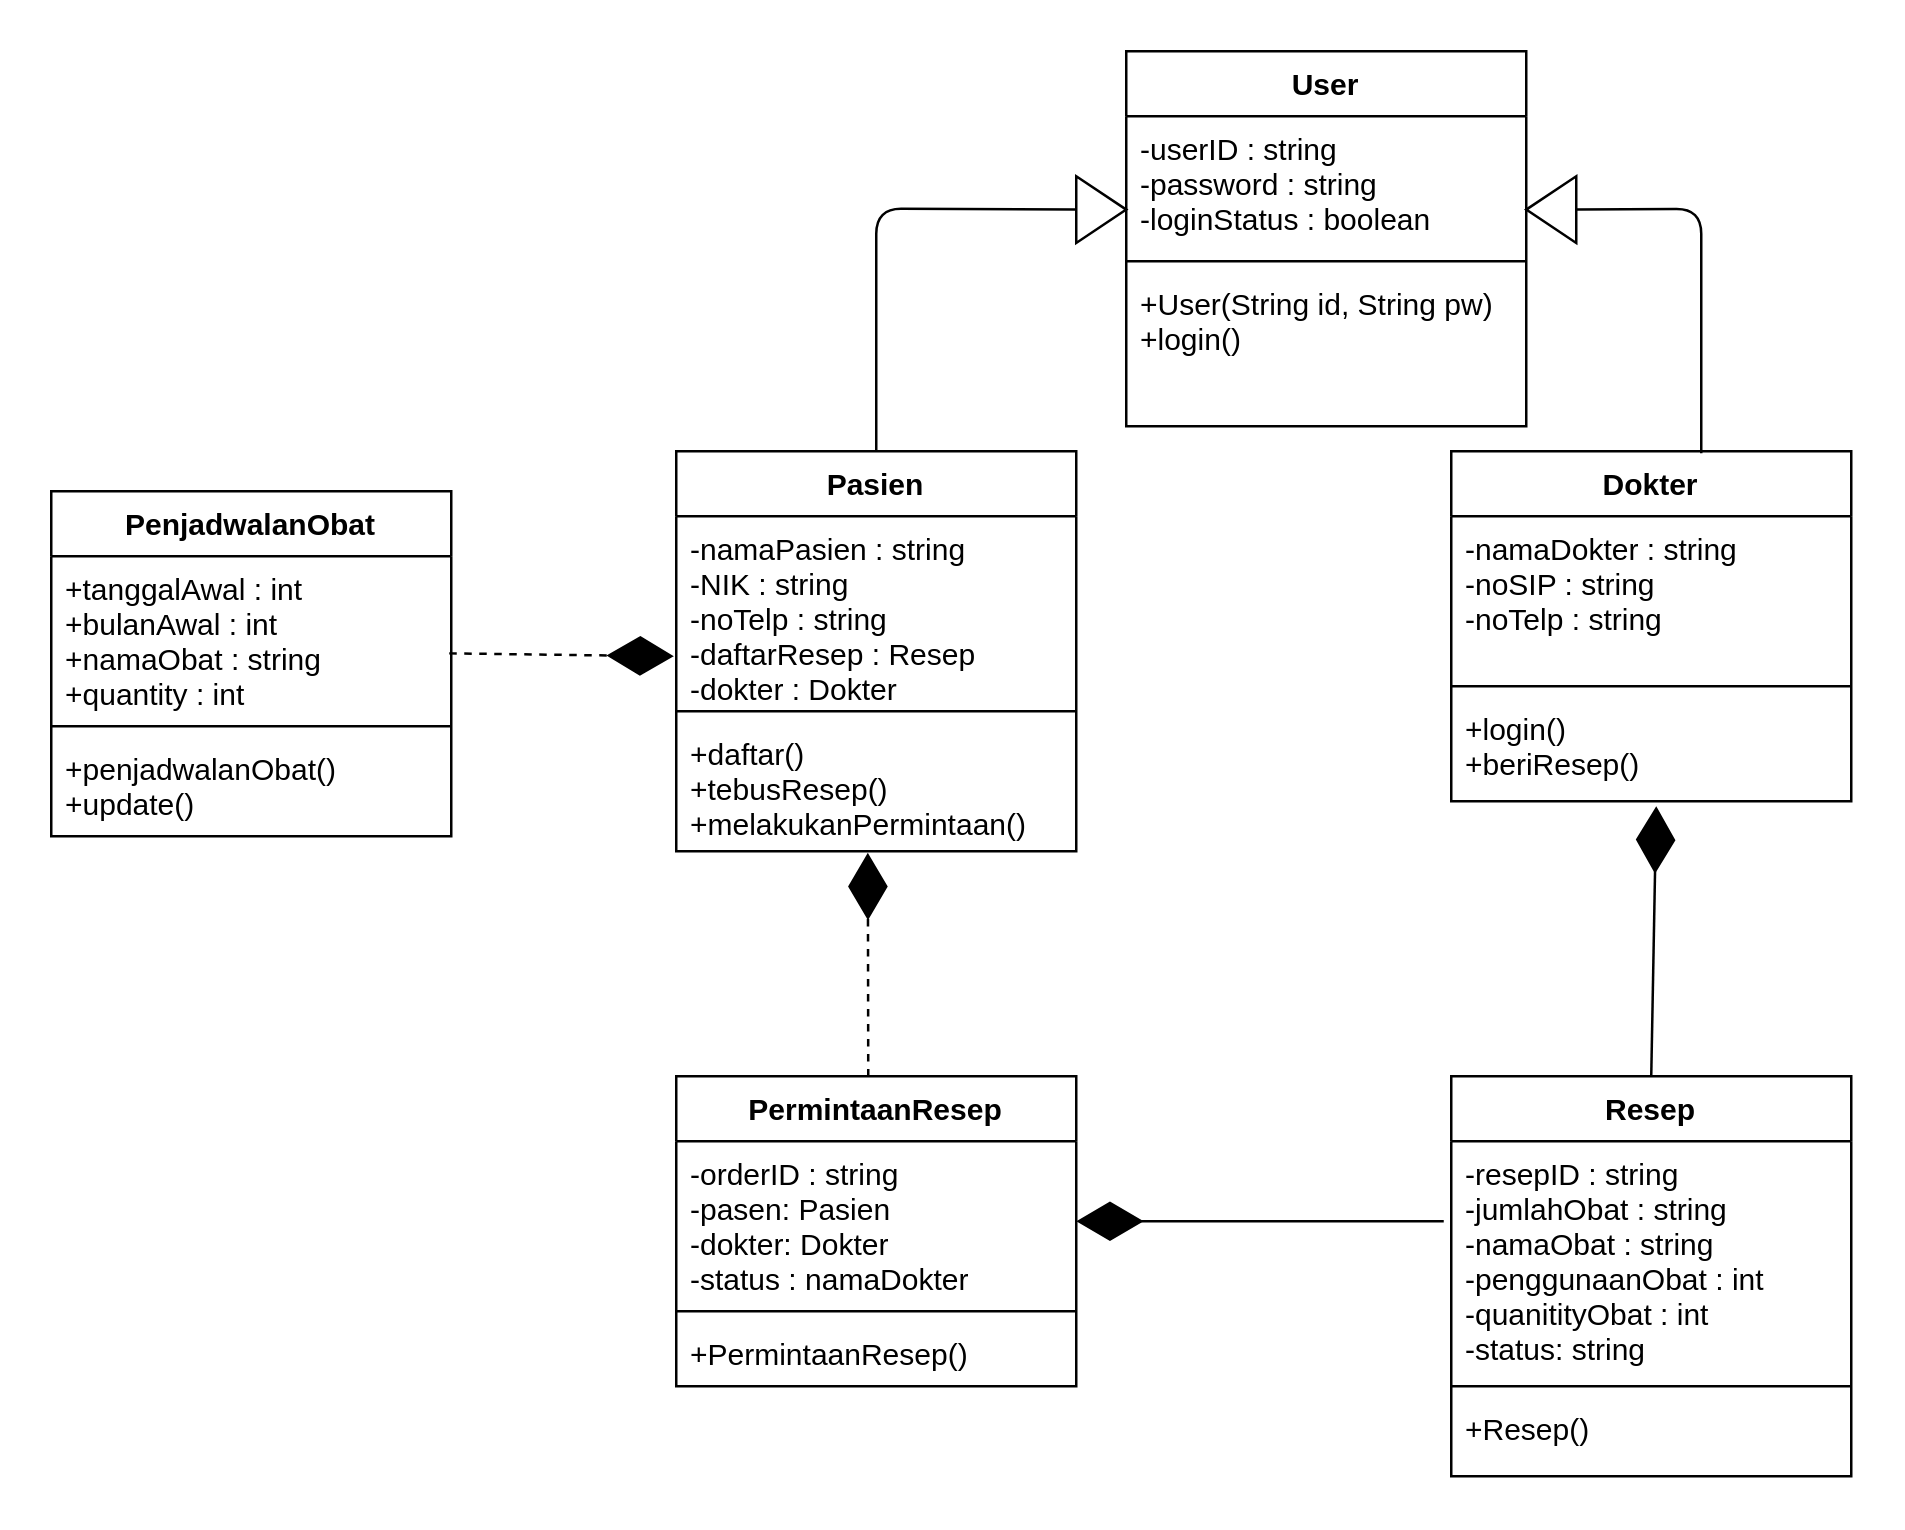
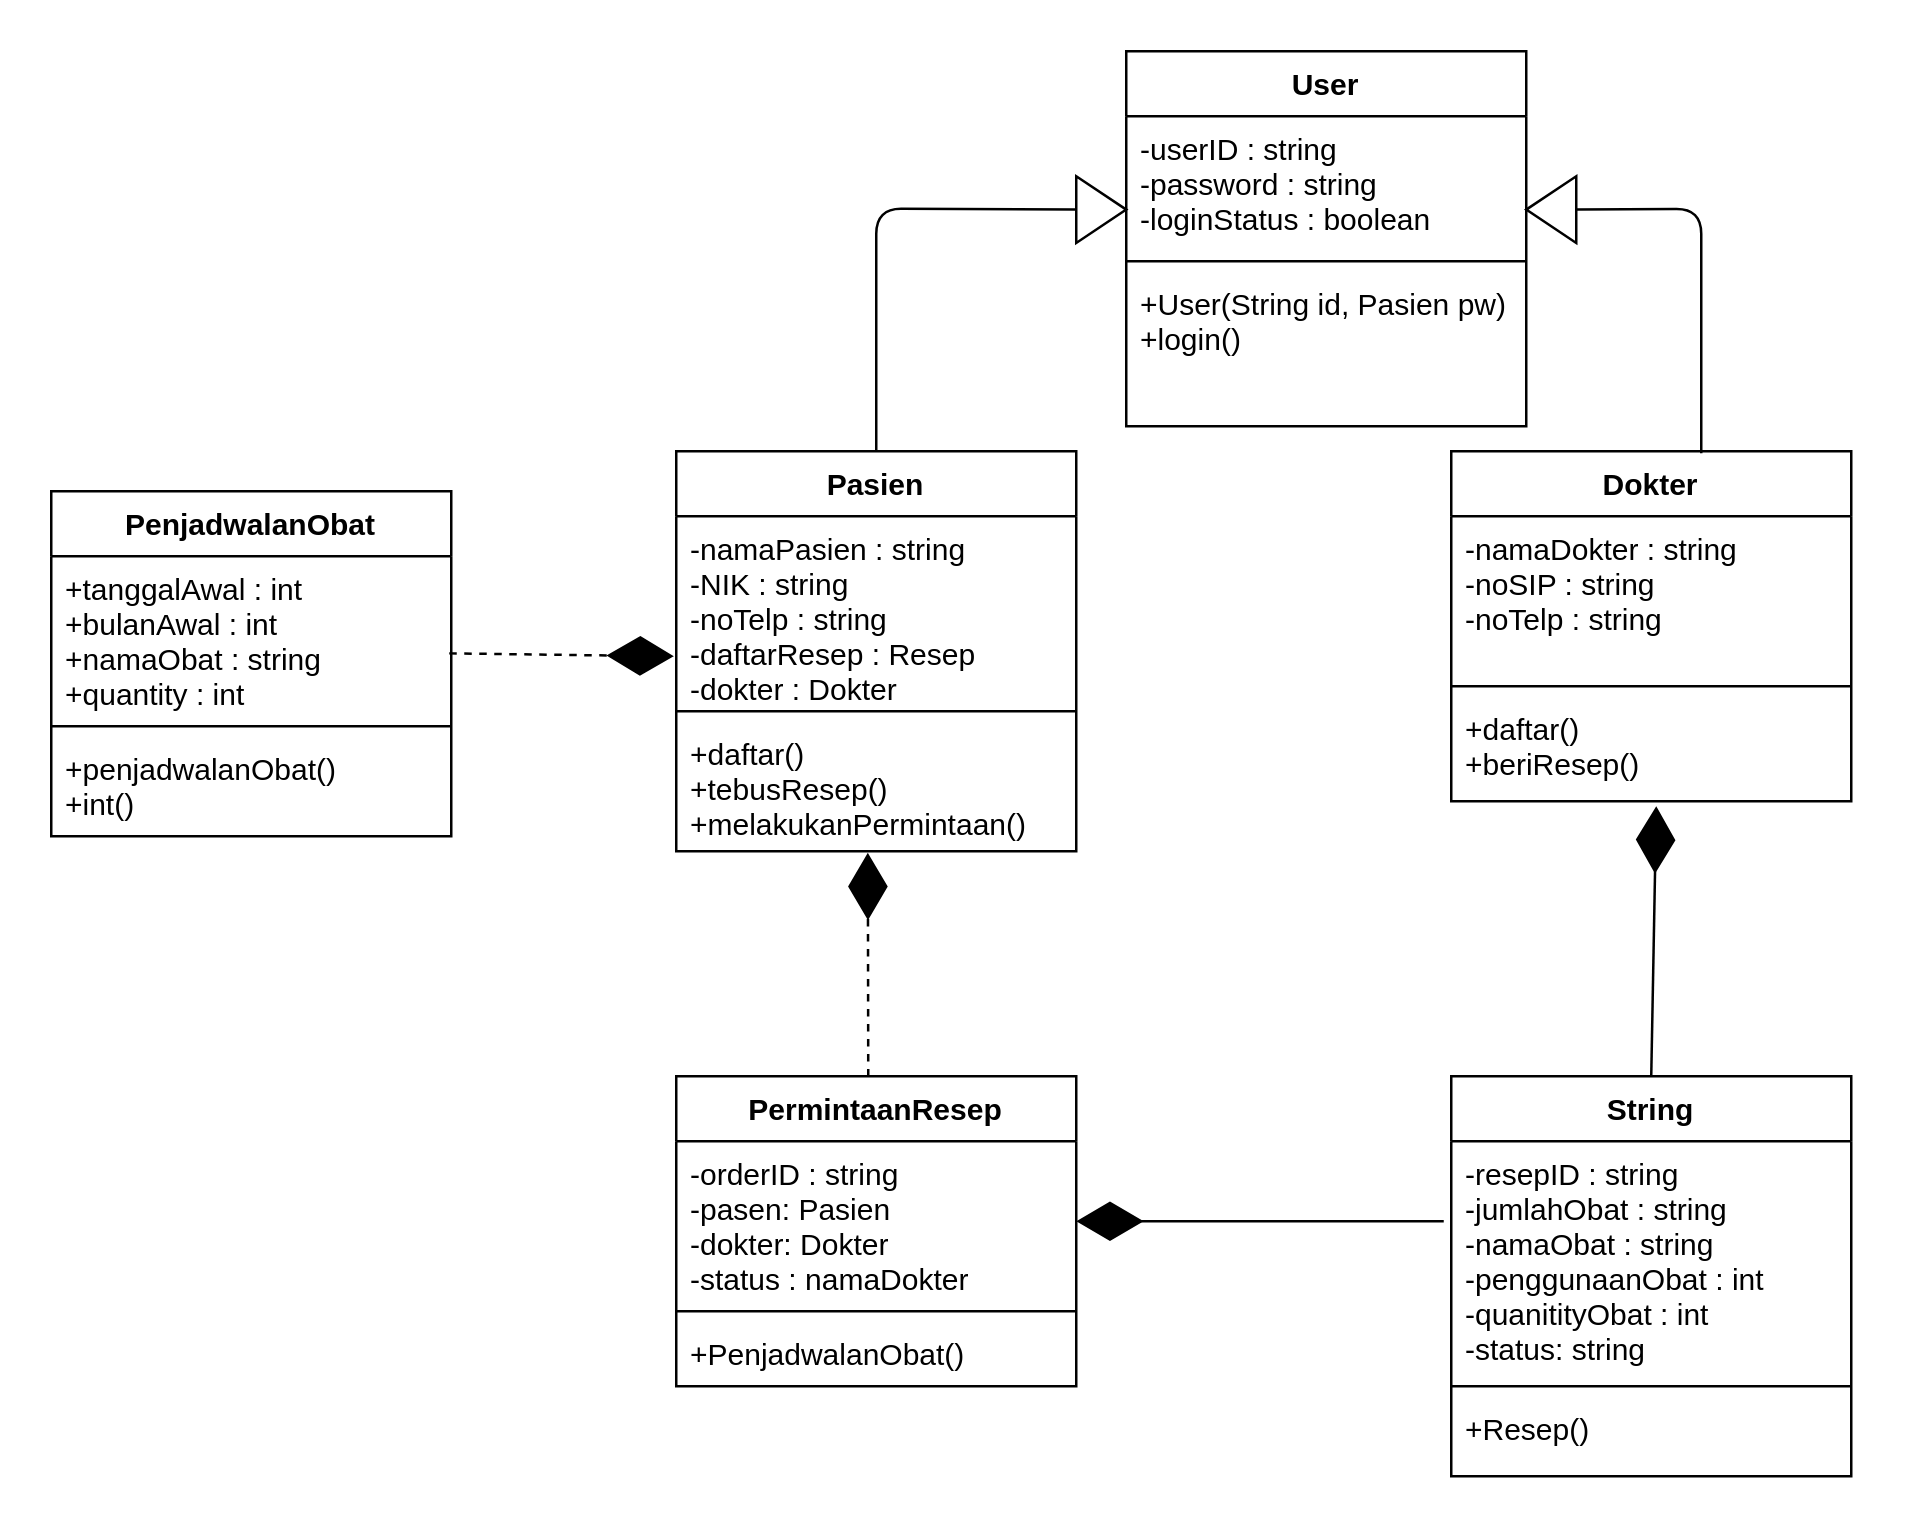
- <mxCell id="5" value="+User(String id, String pw)&#10;+login()&#10;&#10;" style="text;strokeColor=none;fillColor=none;align=left;verticalAlign=top;spacingLeft=4;spacingRight=4;overflow=hidden;rotatable=0;points=[[0,0.5],[1,0.5]];portConstraint=eastwest;" parent="2" vertex="1"><mxGeometry y="88" width="160" height="62" as="geometry" /></mxCell>
+ <mxCell id="5" value="+User(String id, Pasien pw)&#10;+login()&#10;&#10;" style="text;strokeColor=none;fillColor=none;align=left;verticalAlign=top;spacingLeft=4;spacingRight=4;overflow=hidden;rotatable=0;points=[[0,0.5],[1,0.5]];portConstraint=eastwest;" parent="2" vertex="1"><mxGeometry y="88" width="160" height="62" as="geometry" /></mxCell>
- <mxCell id="13" value="+login()&#10;+beriResep()" style="text;strokeColor=none;fillColor=none;align=left;verticalAlign=top;spacingLeft=4;spacingRight=4;overflow=hidden;rotatable=0;points=[[0,0.5],[1,0.5]];portConstraint=eastwest;" parent="10" vertex="1"><mxGeometry y="98" width="160" height="42" as="geometry" /></mxCell>
+ <mxCell id="13" value="+daftar()&#10;+beriResep()" style="text;strokeColor=none;fillColor=none;align=left;verticalAlign=top;spacingLeft=4;spacingRight=4;overflow=hidden;rotatable=0;points=[[0,0.5],[1,0.5]];portConstraint=eastwest;" parent="10" vertex="1"><mxGeometry y="98" width="160" height="42" as="geometry" /></mxCell>
- <mxCell id="22" value="+penjadwalanObat()&#10;+update()" style="text;strokeColor=none;fillColor=none;align=left;verticalAlign=top;spacingLeft=4;spacingRight=4;overflow=hidden;rotatable=0;points=[[0,0.5],[1,0.5]];portConstraint=eastwest;" parent="19" vertex="1"><mxGeometry y="98" width="160" height="40" as="geometry" /></mxCell>
+ <mxCell id="22" value="+penjadwalanObat()&#10;+int()" style="text;strokeColor=none;fillColor=none;align=left;verticalAlign=top;spacingLeft=4;spacingRight=4;overflow=hidden;rotatable=0;points=[[0,0.5],[1,0.5]];portConstraint=eastwest;" parent="19" vertex="1"><mxGeometry y="98" width="160" height="40" as="geometry" /></mxCell>
- <mxCell id="28" value="Resep" style="swimlane;fontStyle=1;align=center;verticalAlign=top;childLayout=stackLayout;horizontal=1;startSize=26;horizontalStack=0;resizeParent=1;resizeParentMax=0;resizeLast=0;collapsible=1;marginBottom=0;" parent="1" vertex="1"><mxGeometry x="580" y="430" width="160" height="160" as="geometry" /></mxCell>
+ <mxCell id="28" value="String" style="swimlane;fontStyle=1;align=center;verticalAlign=top;childLayout=stackLayout;horizontal=1;startSize=26;horizontalStack=0;resizeParent=1;resizeParentMax=0;resizeLast=0;collapsible=1;marginBottom=0;" parent="1" vertex="1"><mxGeometry x="580" y="430" width="160" height="160" as="geometry" /></mxCell>
- <mxCell id="26" value="+PermintaanResep()" style="text;strokeColor=none;fillColor=none;align=left;verticalAlign=top;spacingLeft=4;spacingRight=4;overflow=hidden;rotatable=0;points=[[0,0.5],[1,0.5]];portConstraint=eastwest;" parent="23" vertex="1"><mxGeometry y="98" width="160" height="26" as="geometry" /></mxCell>
+ <mxCell id="26" value="+PenjadwalanObat()" style="text;strokeColor=none;fillColor=none;align=left;verticalAlign=top;spacingLeft=4;spacingRight=4;overflow=hidden;rotatable=0;points=[[0,0.5],[1,0.5]];portConstraint=eastwest;" parent="23" vertex="1"><mxGeometry y="98" width="160" height="26" as="geometry" /></mxCell>
